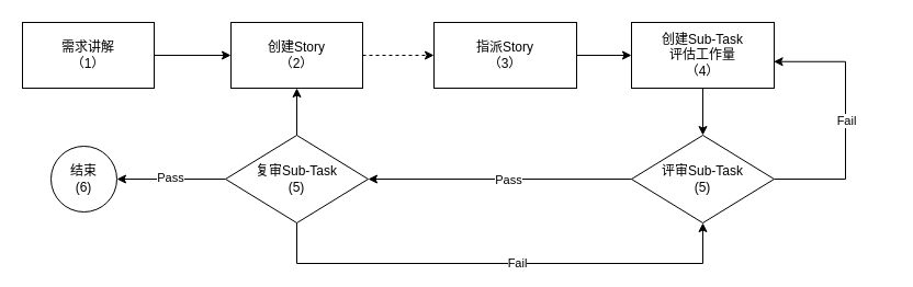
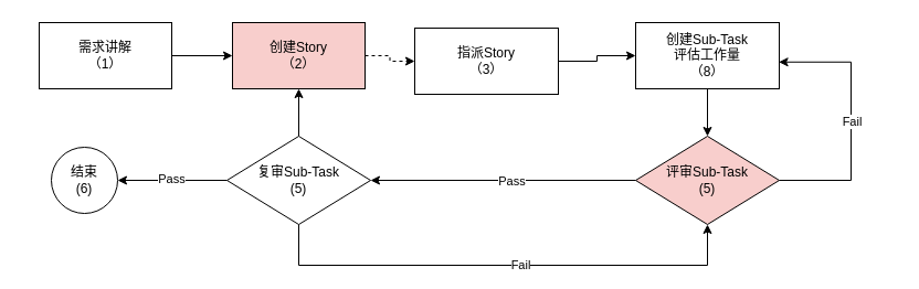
- <mxCell id="3" value="需求讲解&lt;br&gt;（1）" style="rounded=0;whiteSpace=wrap;html=1;" vertex="1" parent="1"><mxGeometry x="20" y="20" width="120" height="60" as="geometry" /></mxCell>
+ <mxCell id="3" value="需求讲解&lt;br&gt;（1）" style="rounded=0;whiteSpace=wrap;html=1;" vertex="1" parent="1"><mxGeometry x="35" y="20" width="120" height="60" as="geometry" /></mxCell>
- <mxCell id="5" value="创建Story&lt;br&gt;（2）" style="rounded=0;whiteSpace=wrap;html=1;" vertex="1" parent="1"><mxGeometry x="210" y="20" width="120" height="60" as="geometry" /></mxCell>
+ <mxCell id="5" value="创建Story&lt;br&gt;（2）" style="rounded=0;whiteSpace=wrap;html=1;fillColor=#f8cecc;" vertex="1" parent="1"><mxGeometry x="210" y="20" width="120" height="60" as="geometry" /></mxCell>
- <mxCell id="21" value="指派Story&lt;br&gt;（3）" style="rounded=0;whiteSpace=wrap;html=1;" vertex="1" parent="1"><mxGeometry x="395" y="20" width="130" height="60" as="geometry" /></mxCell>
+ <mxCell id="21" value="指派Story&lt;br&gt;（3）" style="rounded=0;whiteSpace=wrap;html=1;" vertex="1" parent="1"><mxGeometry x="375" y="25" width="130" height="60" as="geometry" /></mxCell>
- <mxCell id="7" value="创建Sub-Task&lt;br&gt;评估工作量&lt;br&gt;（4）" style="rounded=0;whiteSpace=wrap;html=1;" vertex="1" parent="1"><mxGeometry x="575" y="20" width="130" height="60" as="geometry" /></mxCell>
+ <mxCell id="7" value="创建Sub-Task&lt;br&gt;评估工作量&lt;br&gt;（8）" style="rounded=0;whiteSpace=wrap;html=1;" vertex="1" parent="1"><mxGeometry x="575" y="20" width="130" height="60" as="geometry" /></mxCell>
- <mxCell id="10" value="评审Sub-Task&lt;br&gt;(5)" style="rhombus;whiteSpace=wrap;html=1;" vertex="1" parent="1"><mxGeometry x="575" y="123" width="130" height="80" as="geometry" /></mxCell>
+ <mxCell id="10" value="评审Sub-Task&lt;br&gt;(5)" style="rhombus;whiteSpace=wrap;html=1;fillColor=#f8cecc;" vertex="1" parent="1"><mxGeometry x="575" y="123" width="130" height="80" as="geometry" /></mxCell>
